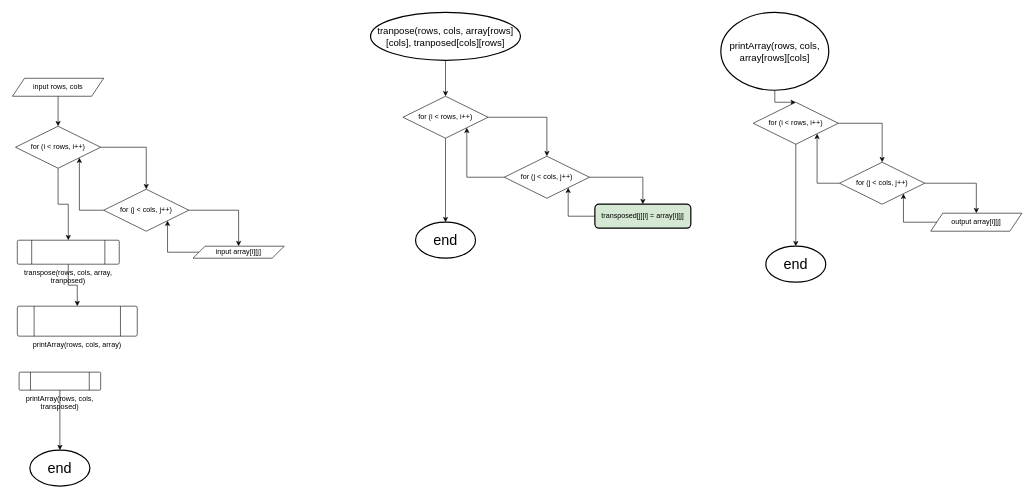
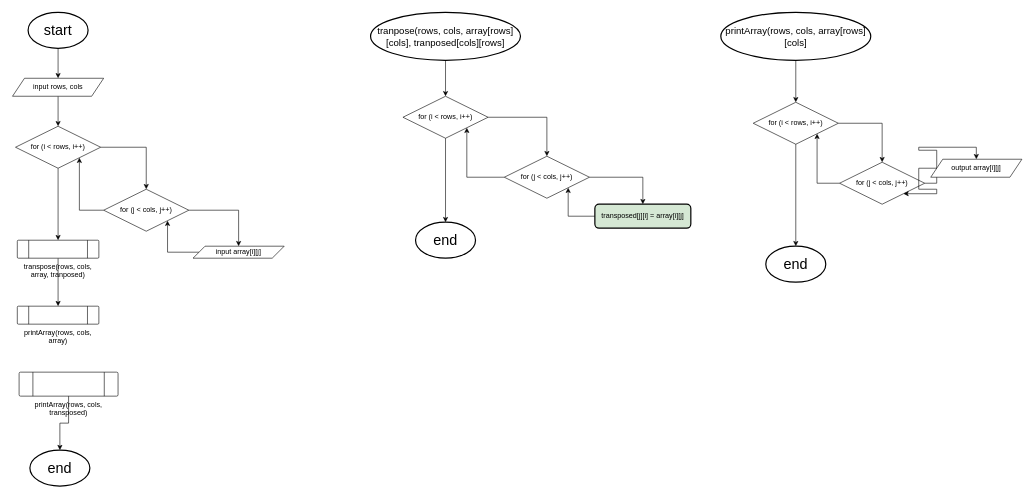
+ <mxCell id="3" value="&lt;font style=&quot;font-size: 24px;&quot;&gt;start&lt;/font&gt;" style="strokeWidth=2;html=1;shape=mxgraph.flowchart.start_1;whiteSpace=wrap;" vertex="1" parent="1"><mxGeometry x="46" y="20" width="100" height="60" as="geometry" /></mxCell>
- <mxCell id="32" value="&lt;font style=&quot;font-size: 16px;&quot;&gt;printArray(rows, cols, array[rows][cols]&lt;/font&gt;" style="strokeWidth=2;html=1;shape=mxgraph.flowchart.start_1;whiteSpace=wrap;" vertex="1" parent="1"><mxGeometry x="1201" y="20" width="180" height="130" as="geometry" /></mxCell>
+ <mxCell id="32" value="&lt;font style=&quot;font-size: 16px;&quot;&gt;printArray(rows, cols, array[rows][cols]&lt;/font&gt;" style="strokeWidth=2;html=1;shape=mxgraph.flowchart.start_1;whiteSpace=wrap;" vertex="1" parent="1"><mxGeometry x="1201" y="20" width="250" height="80" as="geometry" /></mxCell>
+ <mxCell id="2" style="edgeStyle=orthogonalEdgeStyle;rounded=0;orthogonalLoop=1;jettySize=auto;html=1;entryX=0.5;entryY=0;entryDx=0;entryDy=0;" edge="1" parent="1" source="3" target="6"><mxGeometry relative="1" as="geometry" /></mxCell>
- <mxCell id="38" value="output array[i][j]" style="shape=parallelogram;perimeter=parallelogramPerimeter;whiteSpace=wrap;html=1;fixedSize=1;" vertex="1" parent="1"><mxGeometry x="1551" y="355" width="152" height="30" as="geometry" /></mxCell>
+ <mxCell id="38" value="output array[i][j]" style="shape=parallelogram;perimeter=parallelogramPerimeter;whiteSpace=wrap;html=1;fixedSize=1;" vertex="1" parent="1"><mxGeometry x="1551" y="265" width="152" height="30" as="geometry" /></mxCell>
- <mxCell id="18" value="transpose(rows, cols, array, tranposed)" style="verticalLabelPosition=bottom;verticalAlign=top;html=1;shape=process;whiteSpace=wrap;rounded=1;size=0.14;arcSize=6;" vertex="1" parent="1"><mxGeometry x="28" y="400" width="170" height="40" as="geometry" /></mxCell>
+ <mxCell id="18" value="transpose(rows, cols, array, tranposed)" style="verticalLabelPosition=bottom;verticalAlign=top;html=1;shape=process;whiteSpace=wrap;rounded=1;size=0.14;arcSize=6;" vertex="1" parent="1"><mxGeometry x="28" y="400" width="136" height="30" as="geometry" /></mxCell>
- <mxCell id="19" value="printArray(rows, cols, array)" style="verticalLabelPosition=bottom;verticalAlign=top;html=1;shape=process;whiteSpace=wrap;rounded=1;size=0.14;arcSize=6;" vertex="1" parent="1"><mxGeometry x="28" y="510" width="200" height="50" as="geometry" /></mxCell>
+ <mxCell id="19" value="printArray(rows, cols, array)" style="verticalLabelPosition=bottom;verticalAlign=top;html=1;shape=process;whiteSpace=wrap;rounded=1;size=0.14;arcSize=6;" vertex="1" parent="1"><mxGeometry x="28" y="510" width="136" height="30" as="geometry" /></mxCell>
- <mxCell id="20" value="printArray(rows, cols, transposed)" style="verticalLabelPosition=bottom;verticalAlign=top;html=1;shape=process;whiteSpace=wrap;rounded=1;size=0.14;arcSize=6;" vertex="1" parent="1"><mxGeometry x="31" y="620" width="136" height="30" as="geometry" /></mxCell>
+ <mxCell id="20" value="printArray(rows, cols, transposed)" style="verticalLabelPosition=bottom;verticalAlign=top;html=1;shape=process;whiteSpace=wrap;rounded=1;size=0.14;arcSize=6;" vertex="1" parent="1"><mxGeometry x="31" y="620" width="165" height="40" as="geometry" /></mxCell>
